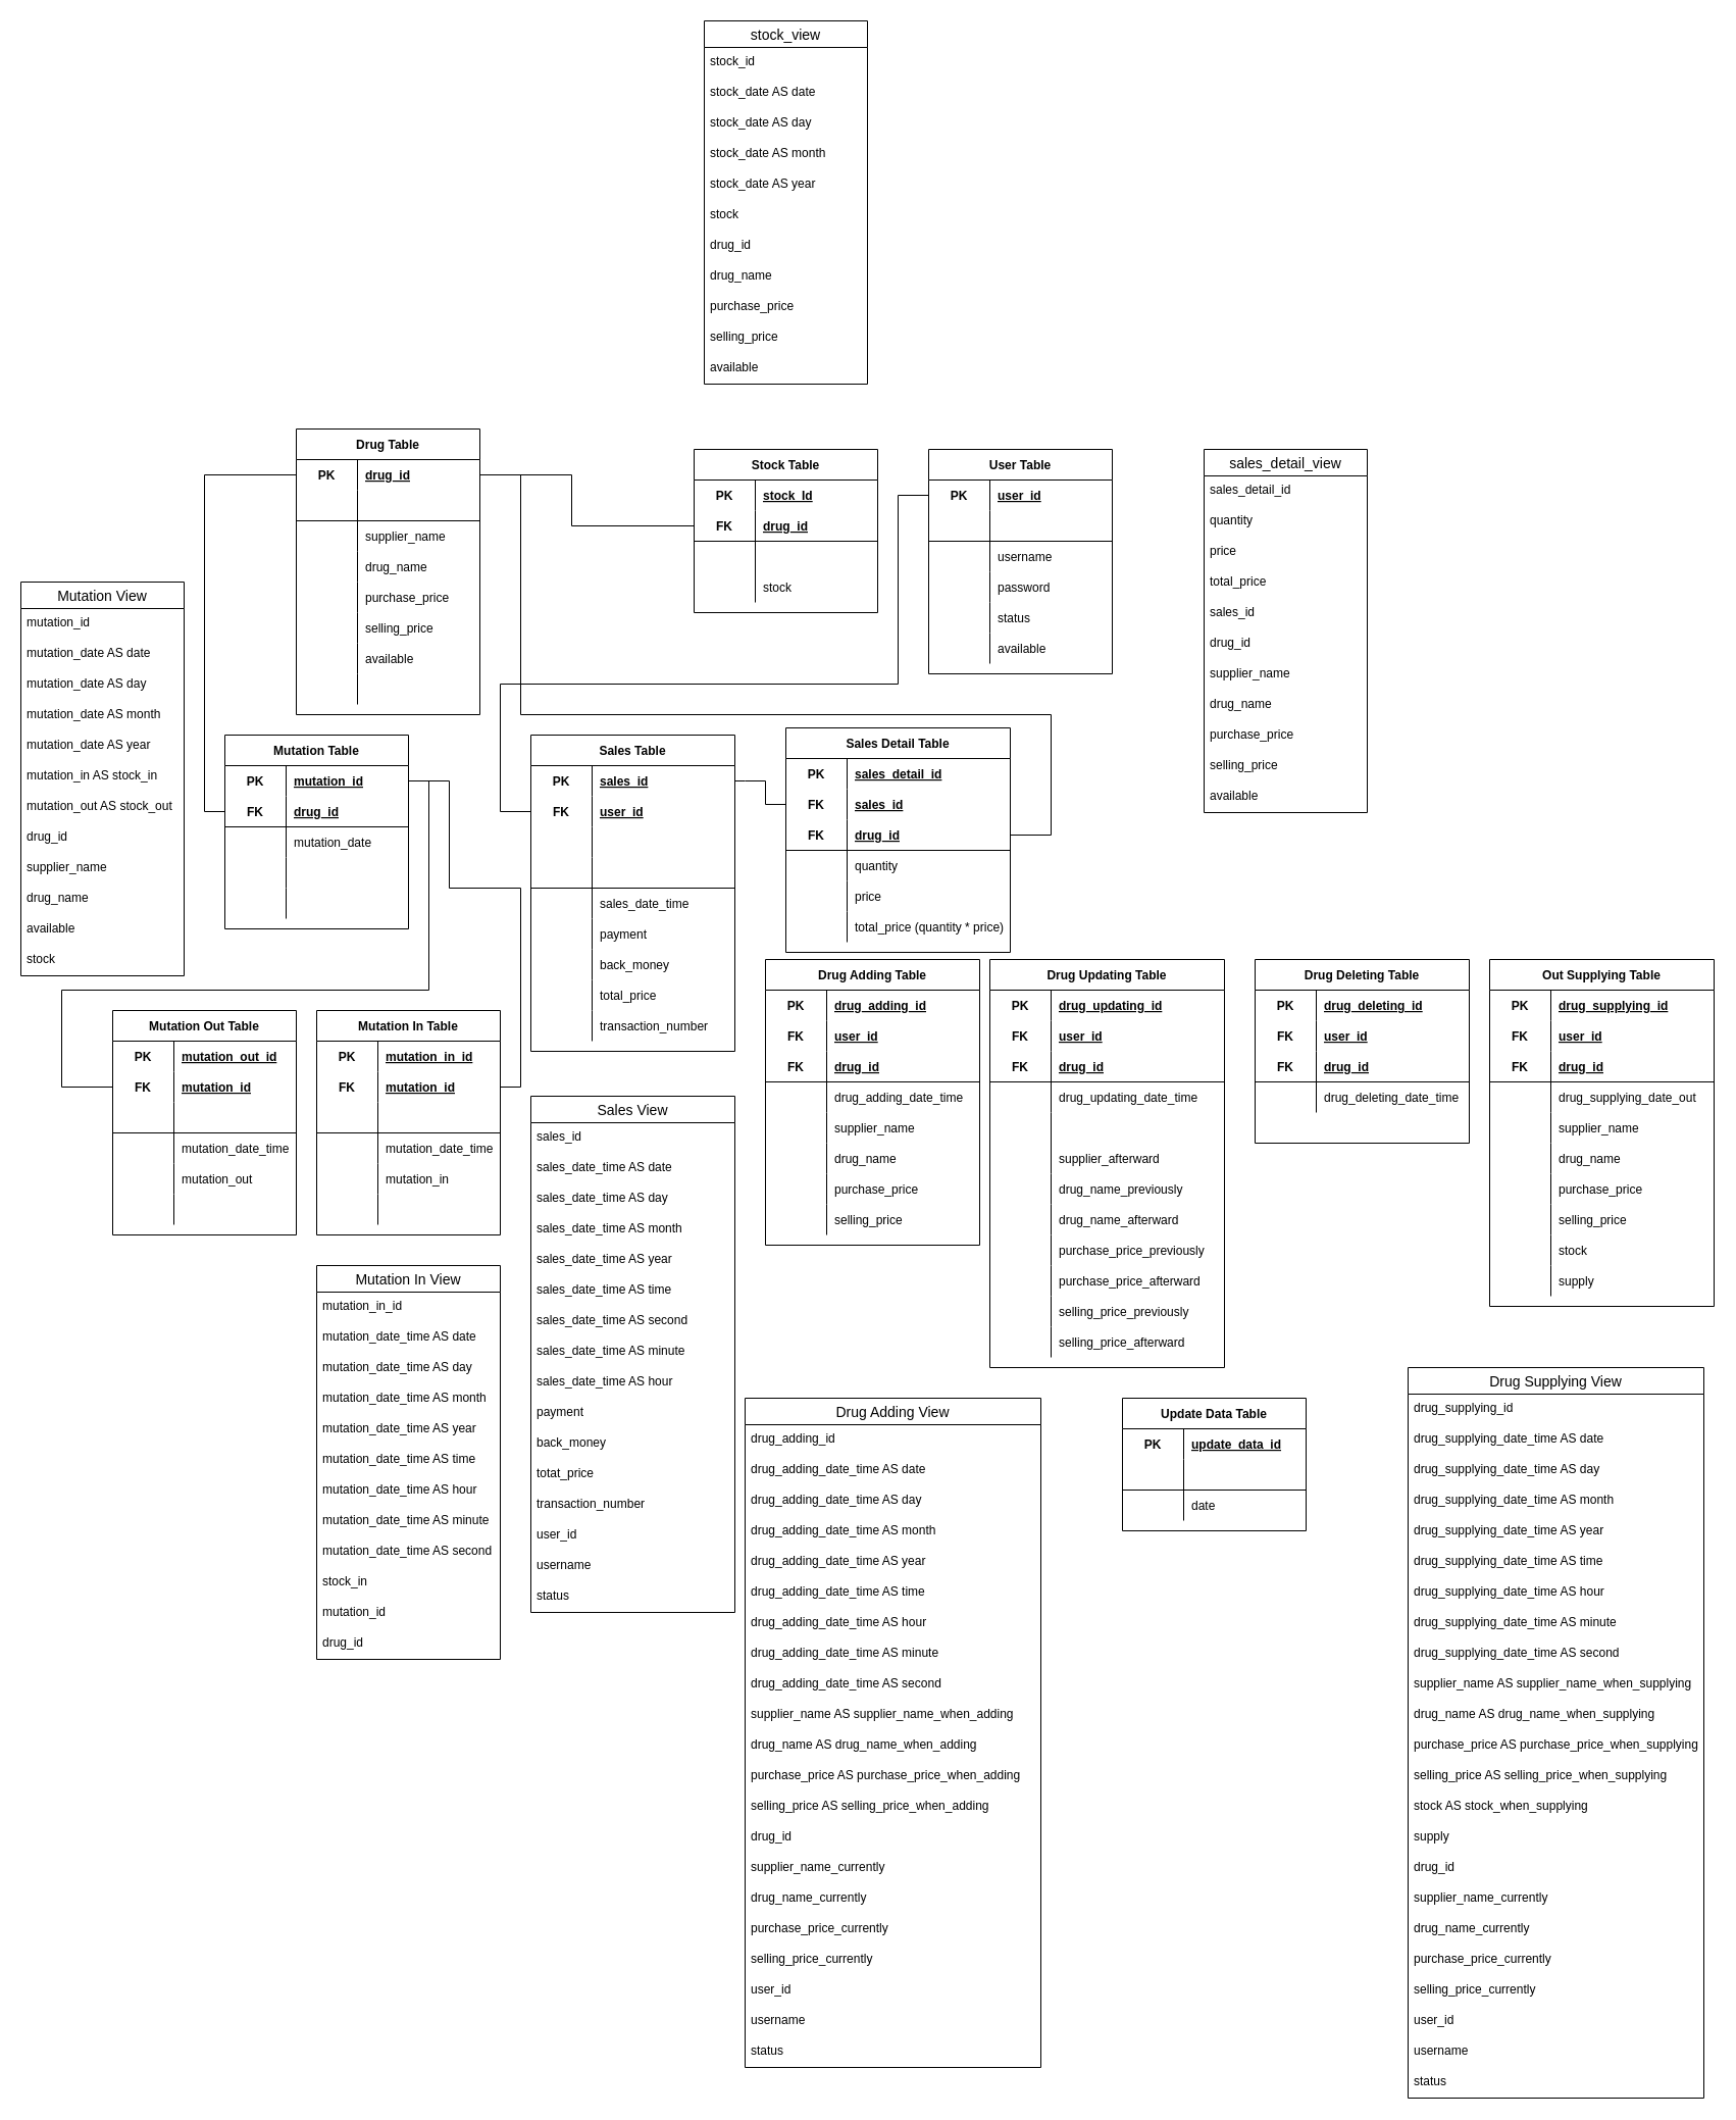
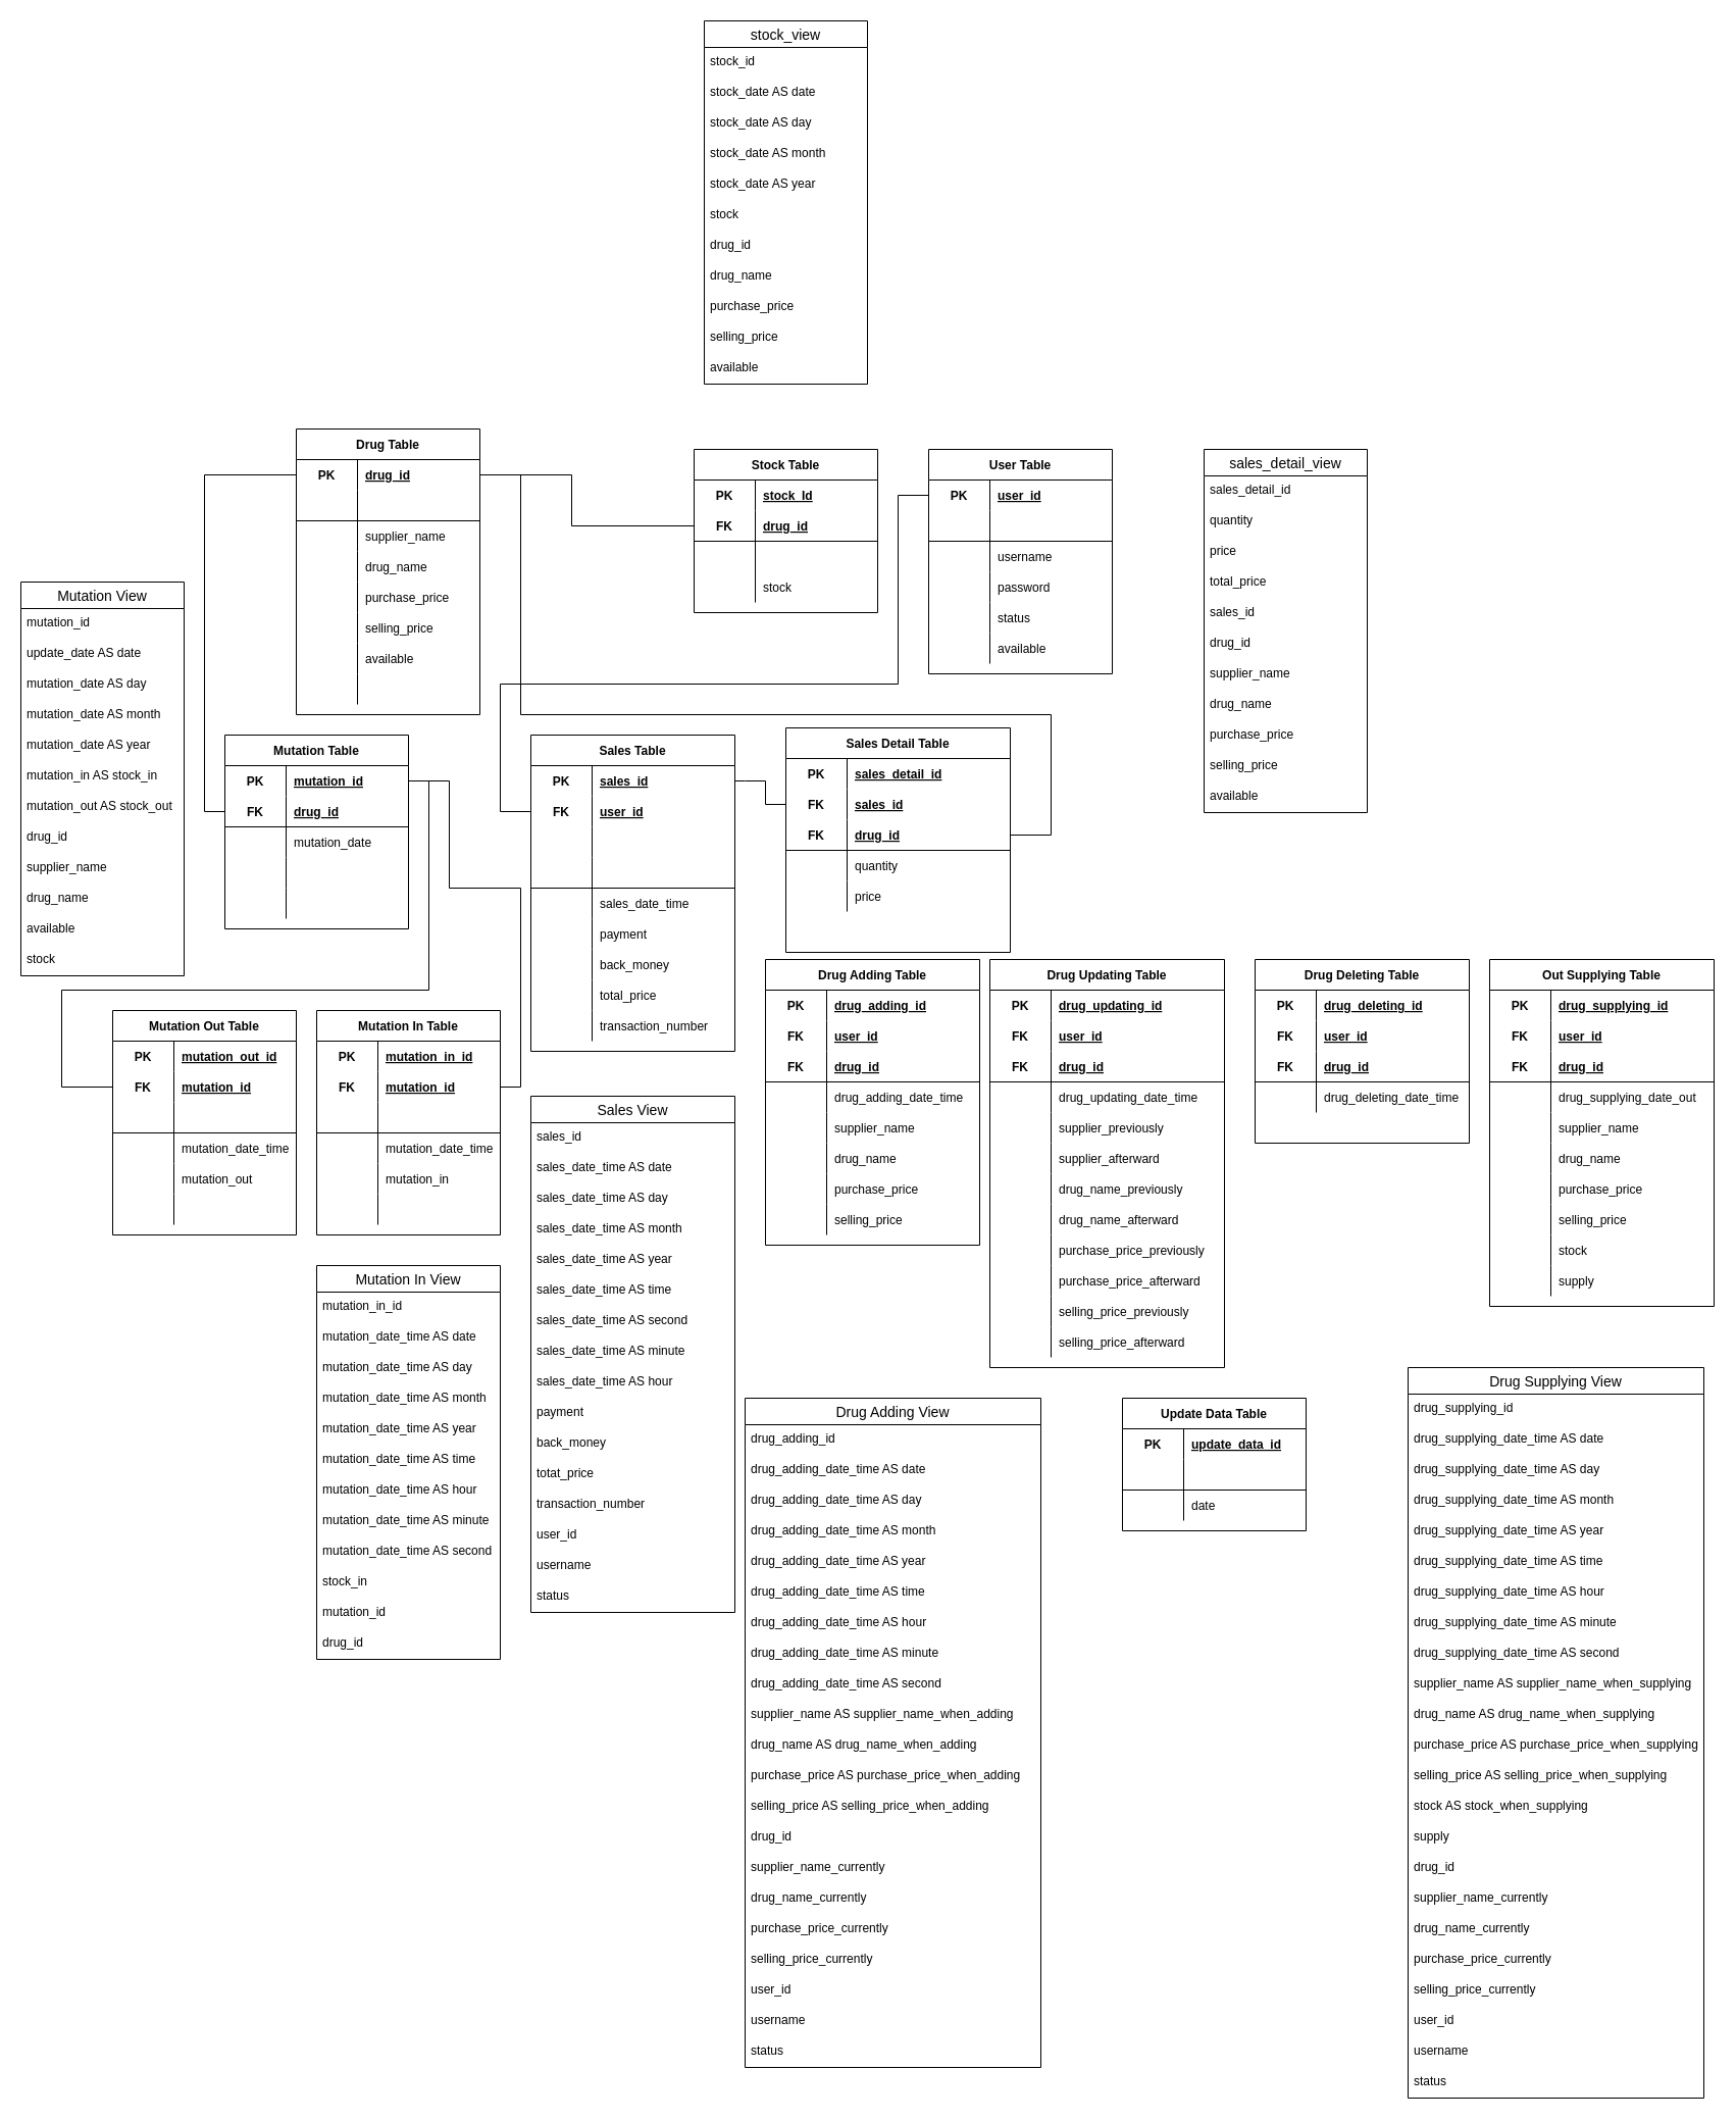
- <mxCell id="248" value="mutation_date AS date" style="text;strokeColor=none;fillColor=none;spacingLeft=4;spacingRight=4;overflow=hidden;rotatable=0;points=[[0,0.5],[1,0.5]];portConstraint=eastwest;fontSize=12;" parent="246" vertex="1"><mxGeometry y="56" width="160" height="30" as="geometry" /></mxCell>
+ <mxCell id="248" value="update_date AS date" style="text;strokeColor=none;fillColor=none;spacingLeft=4;spacingRight=4;overflow=hidden;rotatable=0;points=[[0,0.5],[1,0.5]];portConstraint=eastwest;fontSize=12;" parent="246" vertex="1"><mxGeometry y="56" width="160" height="30" as="geometry" /></mxCell>
- <mxCell id="120" value="total_price (quantity * price)" style="shape=partialRectangle;connectable=0;fillColor=none;top=0;left=0;bottom=0;right=0;align=left;spacingLeft=6;overflow=hidden;" parent="118" vertex="1"><mxGeometry x="60" width="160" height="30" as="geometry" /></mxCell>
+ <mxCell id="161" value="supplier_previously" style="shape=partialRectangle;connectable=0;fillColor=none;top=0;left=0;bottom=0;right=0;align=left;spacingLeft=6;overflow=hidden;" parent="159" vertex="1"><mxGeometry x="60" width="170" height="30" as="geometry" /></mxCell>
